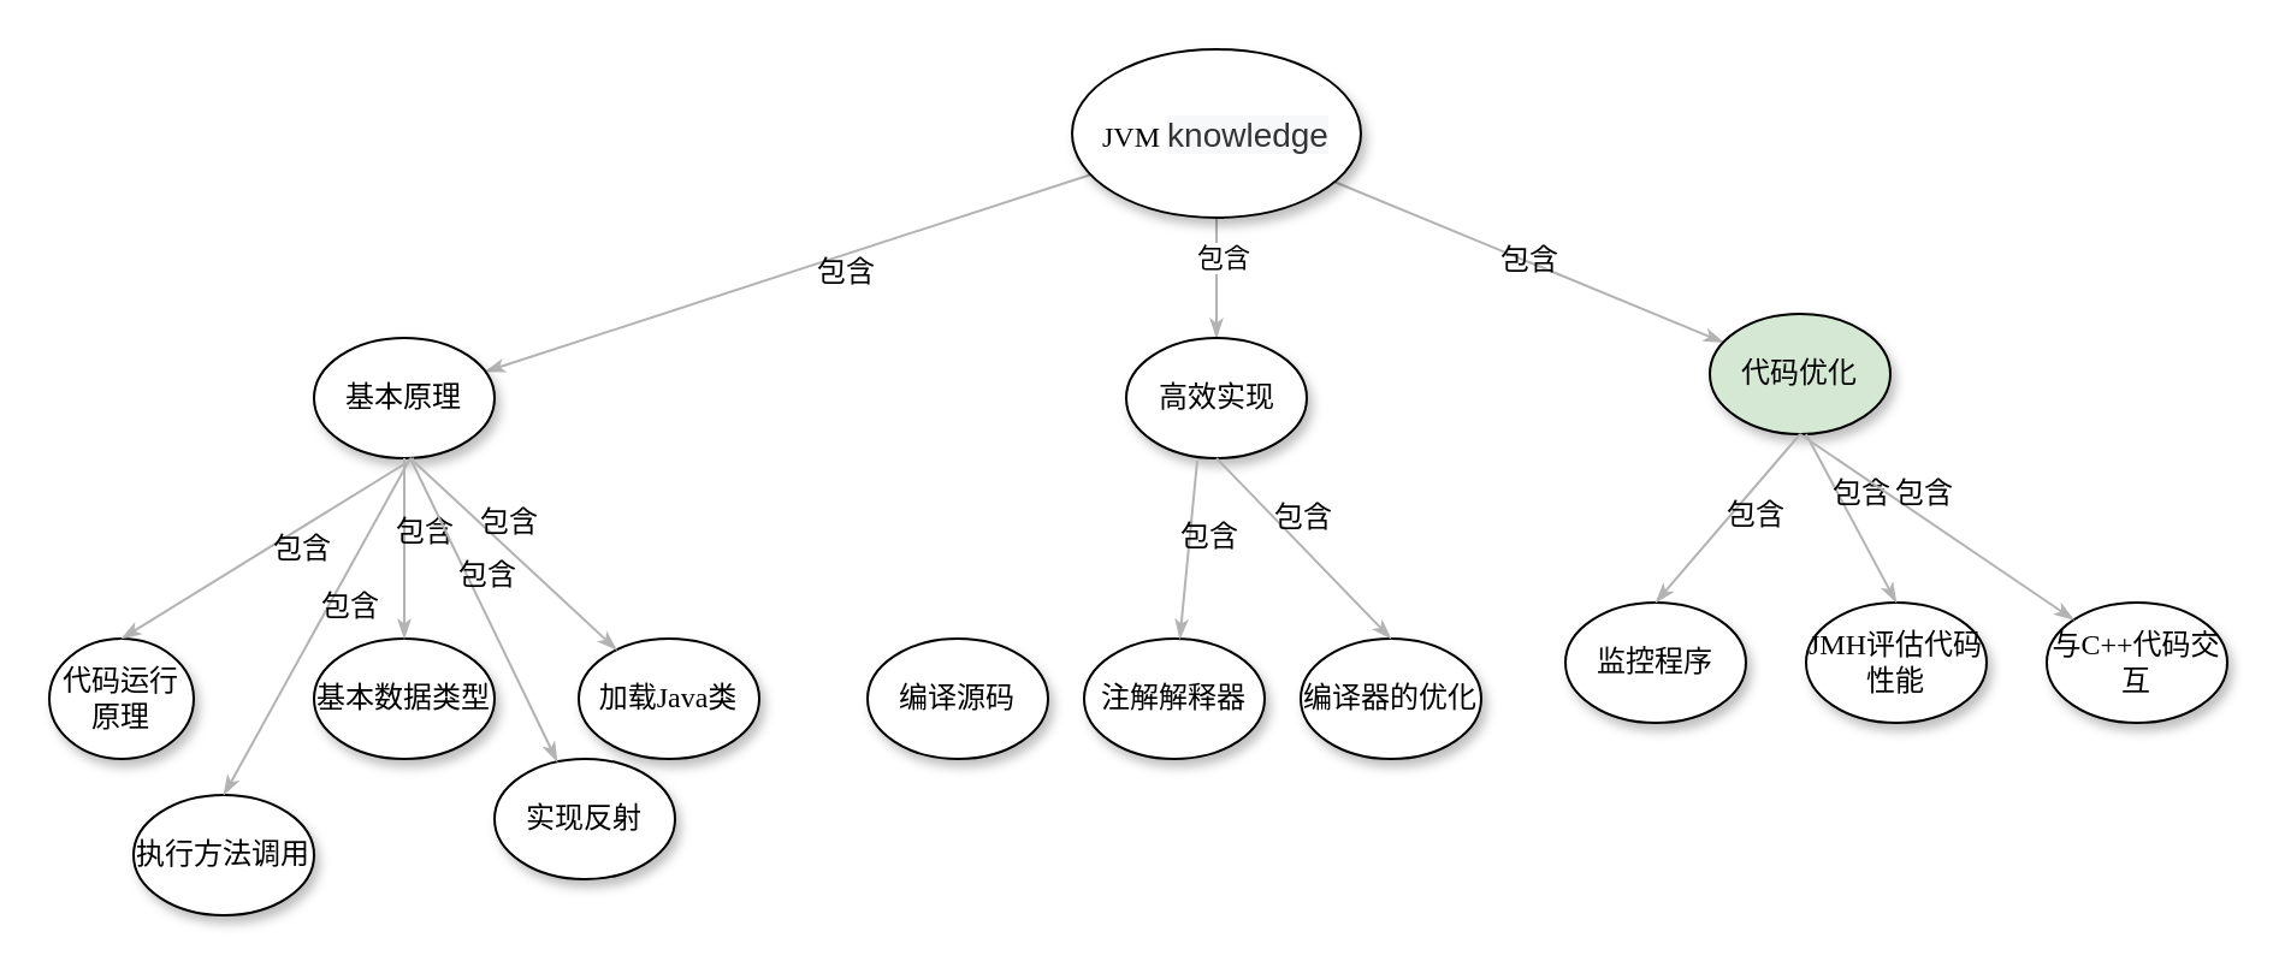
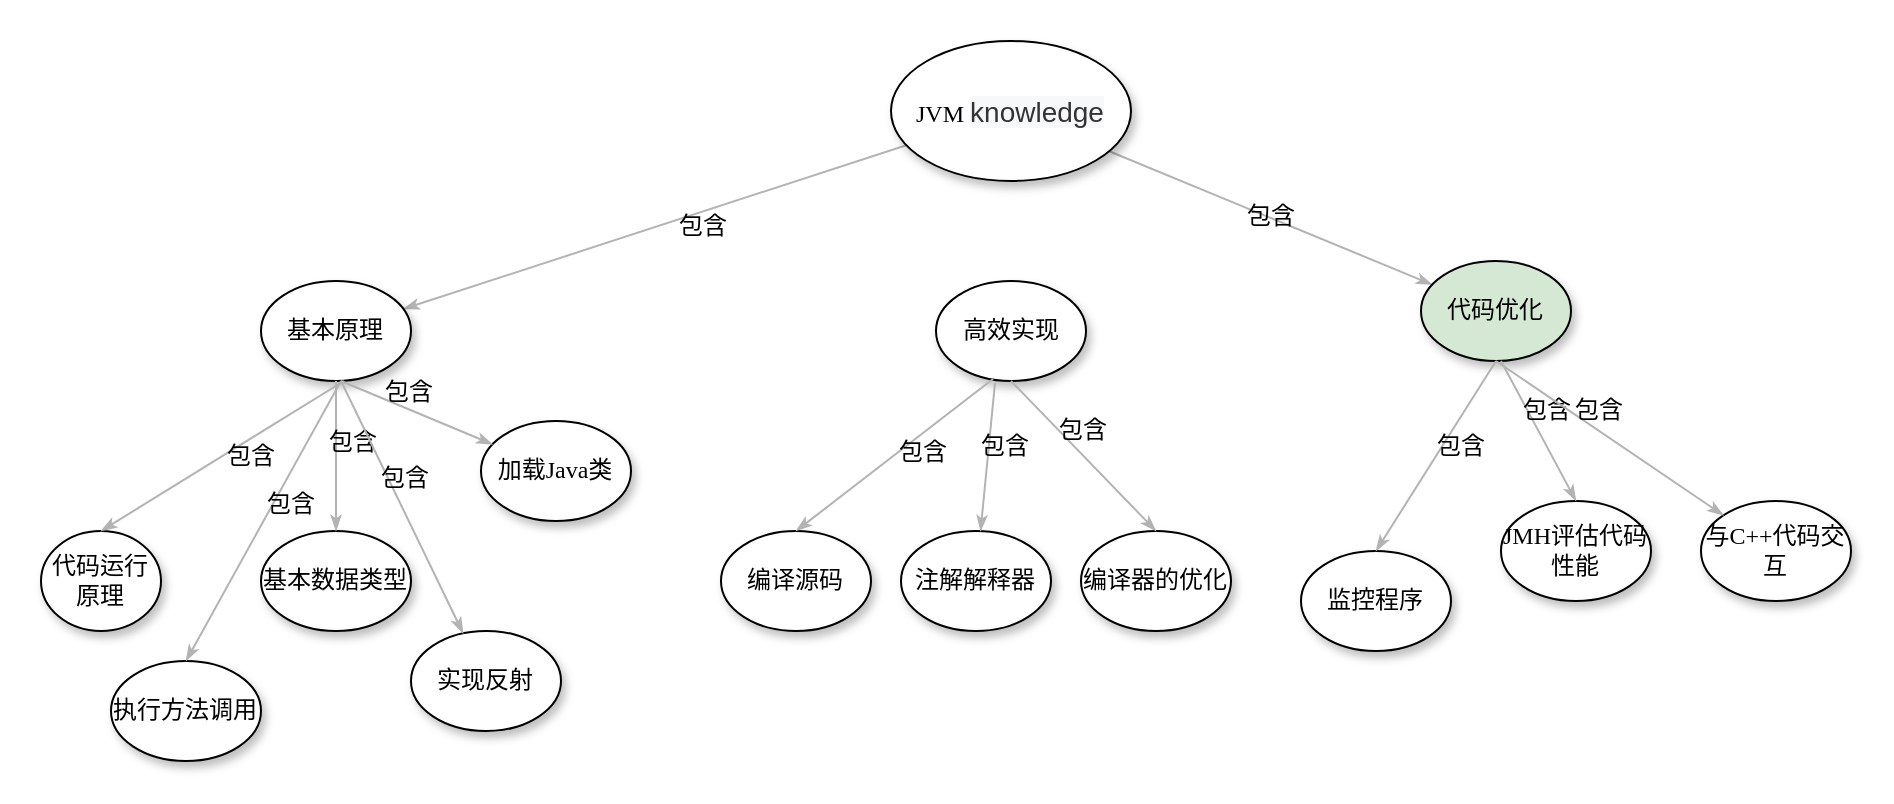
- <mxCell id="2" style="edgeStyle=none;rounded=1;html=1;labelBackgroundColor=none;startArrow=none;startFill=0;startSize=5;endArrow=classicThin;endFill=1;endSize=5;jettySize=auto;orthogonalLoop=1;strokeColor=#B3B3B3;strokeWidth=1;fontFamily=Verdana;fontSize=12" parent="1" source="6" target="7" edge="1"><mxGeometry relative="1" as="geometry" /></mxCell>
- <mxCell id="3" value="包含" style="edgeLabel;html=1;align=center;verticalAlign=middle;resizable=0;points=[];" parent="2" vertex="1" connectable="0"><mxGeometry x="-0.375" y="2" relative="1" as="geometry"><mxPoint as="offset" /></mxGeometry></mxCell>
+ <mxCell id="23" value="包含" style="edgeStyle=none;rounded=1;html=1;labelBackgroundColor=none;startArrow=none;startFill=0;startSize=5;endArrow=classicThin;endFill=1;endSize=5;jettySize=auto;orthogonalLoop=1;strokeColor=#B3B3B3;strokeWidth=1;fontFamily=Verdana;fontSize=12;exitX=0.38;exitY=0.98;exitDx=0;exitDy=0;entryX=0.5;entryY=0;entryDx=0;entryDy=0;exitPerimeter=0;" parent="1" source="7" target="20" edge="1"><mxGeometry x="-0.173" y="8" relative="1" as="geometry"><mxPoint x="180" y="200" as="sourcePoint" /><mxPoint x="265.723" y="279.647" as="targetPoint" /><mxPoint as="offset" /></mxGeometry></mxCell>
- <mxCell id="26" value="监控程序" style="ellipse;whiteSpace=wrap;html=1;rounded=0;shadow=1;comic=0;labelBackgroundColor=none;strokeWidth=1;fontFamily=Verdana;fontSize=12;align=center;" parent="1" vertex="1"><mxGeometry x="650" y="250" width="75" height="50" as="geometry" /></mxCell>
+ <mxCell id="26" value="监控程序" style="ellipse;whiteSpace=wrap;html=1;rounded=0;shadow=1;comic=0;labelBackgroundColor=none;strokeWidth=1;fontFamily=Verdana;fontSize=12;align=center;" parent="1" vertex="1"><mxGeometry x="650" y="275" width="75" height="50" as="geometry" /></mxCell>
- <mxCell id="12" value="加载Java类" style="ellipse;whiteSpace=wrap;html=1;rounded=0;shadow=1;comic=0;labelBackgroundColor=none;strokeWidth=1;fontFamily=Verdana;fontSize=12;align=center;" parent="1" vertex="1"><mxGeometry x="240" y="265" width="75" height="50" as="geometry" /></mxCell>
+ <mxCell id="12" value="加载Java类" style="ellipse;whiteSpace=wrap;html=1;rounded=0;shadow=1;comic=0;labelBackgroundColor=none;strokeWidth=1;fontFamily=Verdana;fontSize=12;align=center;" parent="1" vertex="1"><mxGeometry x="240" y="210" width="75" height="50" as="geometry" /></mxCell>
